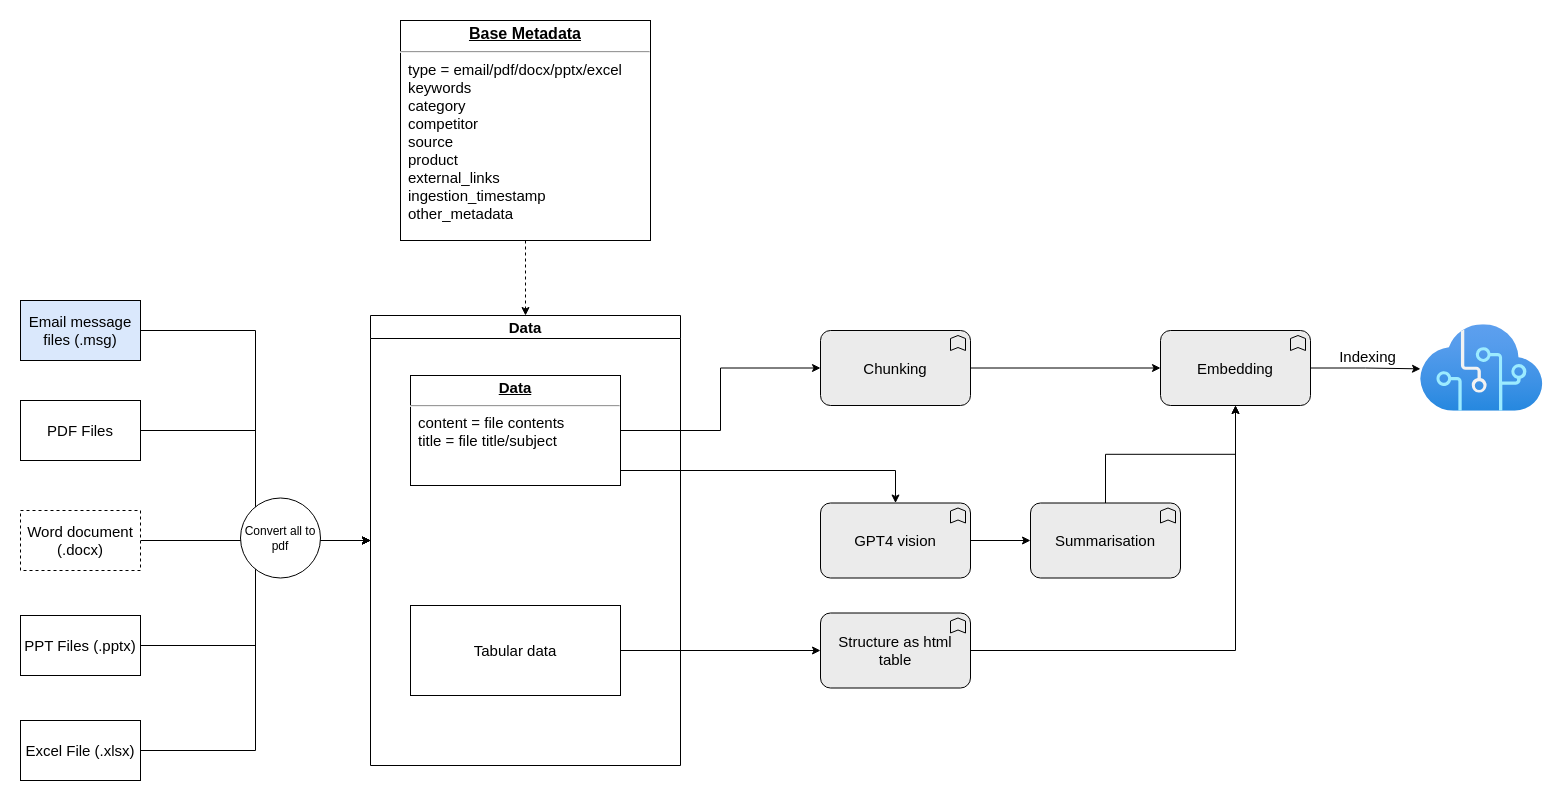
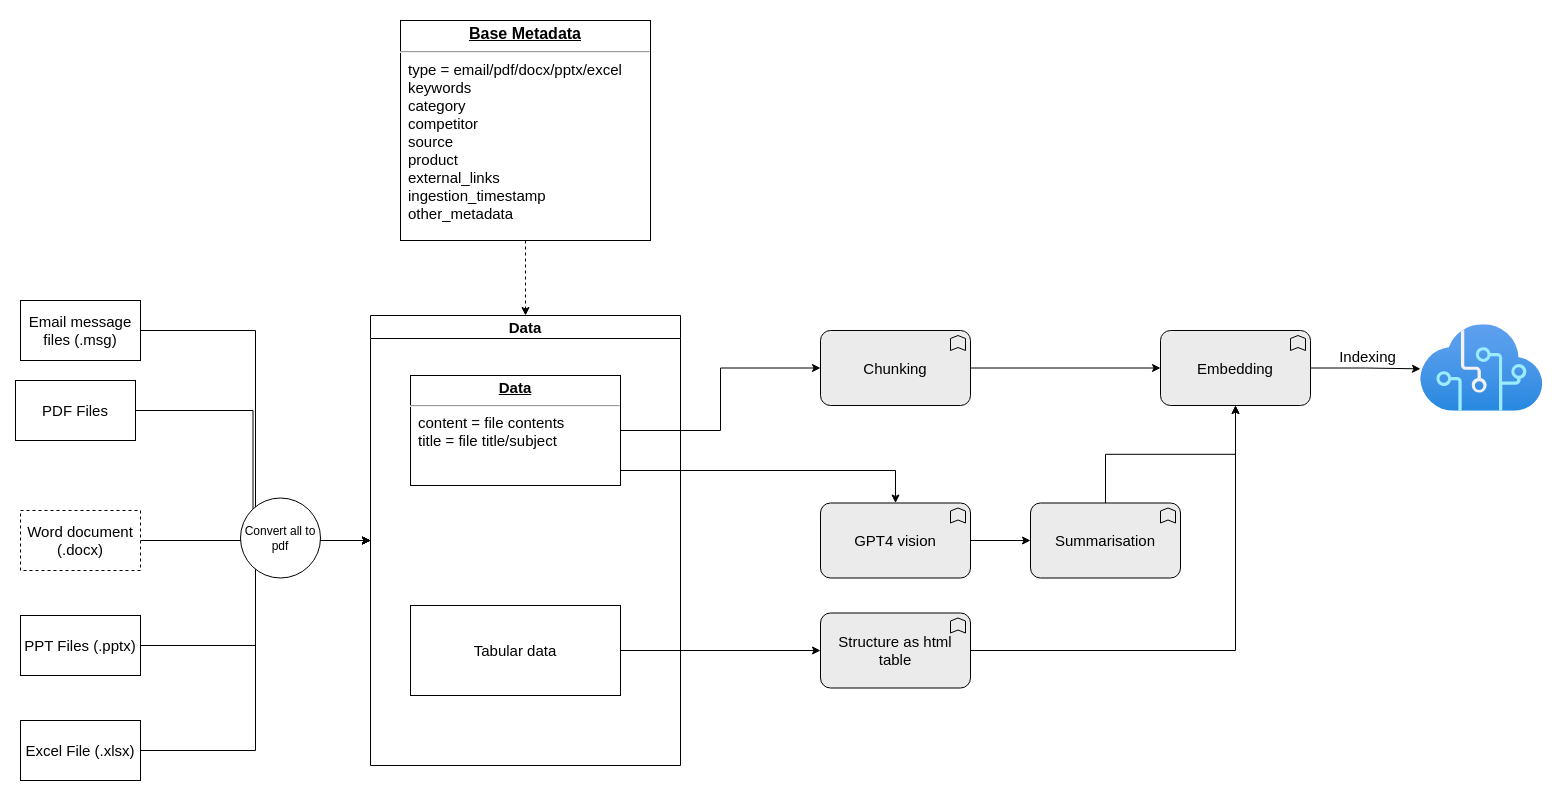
- <mxCell id="3" value="Email message files (.msg)" style="rounded=0;whiteSpace=wrap;html=1;fontSize=15;fillColor=#dae8fc;" parent="1" vertex="1"><mxGeometry x="20" y="300" width="120" height="60" as="geometry" /></mxCell>
+ <mxCell id="3" value="Email message files (.msg)" style="rounded=0;whiteSpace=wrap;html=1;fontSize=15;" parent="1" vertex="1"><mxGeometry x="20" y="300" width="120" height="60" as="geometry" /></mxCell>
- <mxCell id="5" value="PDF Files" style="rounded=0;whiteSpace=wrap;html=1;fontSize=15;" parent="1" vertex="1"><mxGeometry x="20" y="400" width="120" height="60" as="geometry" /></mxCell>
+ <mxCell id="5" value="PDF Files" style="rounded=0;whiteSpace=wrap;html=1;fontSize=15;" parent="1" vertex="1"><mxGeometry x="15" y="380" width="120" height="60" as="geometry" /></mxCell>
